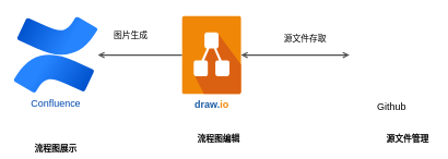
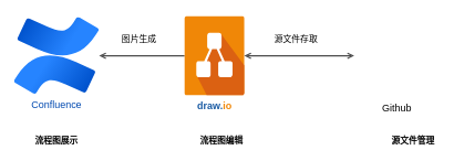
- <mxCell id="10" value="&lt;font color=&quot;#000000&quot;&gt;图片生成&lt;/font&gt;" style="text;html=1;resizable=0;points=[];autosize=1;align=center;verticalAlign=top;spacingTop=-4;fontSize=13;fontColor=#FFFFFF;" parent="1" vertex="1"><mxGeometry x="163" y="43" width="70" height="20" as="geometry" /></mxCell>
+ <mxCell id="10" value="&lt;font color=&quot;#000000&quot;&gt;图片生成&lt;/font&gt;" style="text;html=1;resizable=0;points=[];autosize=1;align=center;verticalAlign=top;spacingTop=-4;fontSize=13;fontColor=#FFFFFF;" parent="1" vertex="1"><mxGeometry x="173" y="48" width="70" height="20" as="geometry" /></mxCell>
- <mxCell id="11" value="&lt;font color=&quot;#000000&quot; style=&quot;font-size: 13px;&quot;&gt;源文件存取&lt;/font&gt;" style="text;html=1;resizable=0;points=[];autosize=1;align=center;verticalAlign=top;spacingTop=-4;fontSize=13;fontColor=#FFFFFF;" parent="1" vertex="1"><mxGeometry x="414.5" y="48" width="100" height="20" as="geometry" /></mxCell>
+ <mxCell id="11" value="&lt;font color=&quot;#000000&quot; style=&quot;font-size: 13px;&quot;&gt;源文件存取&lt;/font&gt;" style="text;html=1;resizable=0;points=[];autosize=1;align=center;verticalAlign=top;spacingTop=-4;fontSize=13;fontColor=#FFFFFF;" parent="1" vertex="1"><mxGeometry x="394.5" y="48" width="100" height="20" as="geometry" /></mxCell>
- <mxCell id="2" value="流程图展示" style="text;html=1;strokeColor=none;fillColor=none;align=center;verticalAlign=middle;whiteSpace=wrap;rounded=0;fontSize=13;fontColor=#000000;fontStyle=1" parent="1" vertex="1"><mxGeometry x="49" y="217" width="70" height="20" as="geometry" /></mxCell>
+ <mxCell id="2" value="流程图展示" style="text;html=1;strokeColor=none;fillColor=none;align=center;verticalAlign=middle;whiteSpace=wrap;rounded=0;fontSize=13;fontColor=#000000;fontStyle=1" parent="1" vertex="1"><mxGeometry x="49" y="202" width="70" height="20" as="geometry" /></mxCell>
